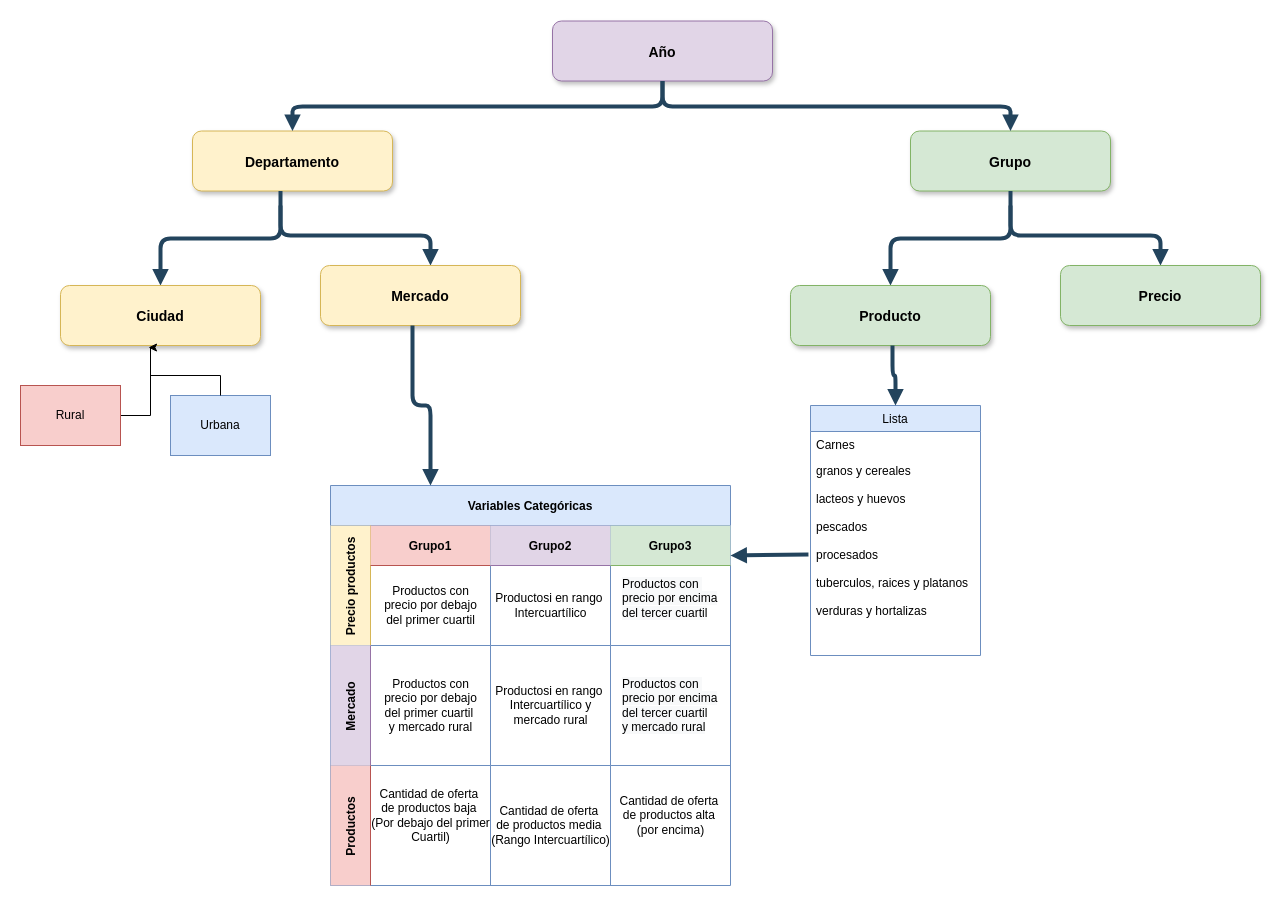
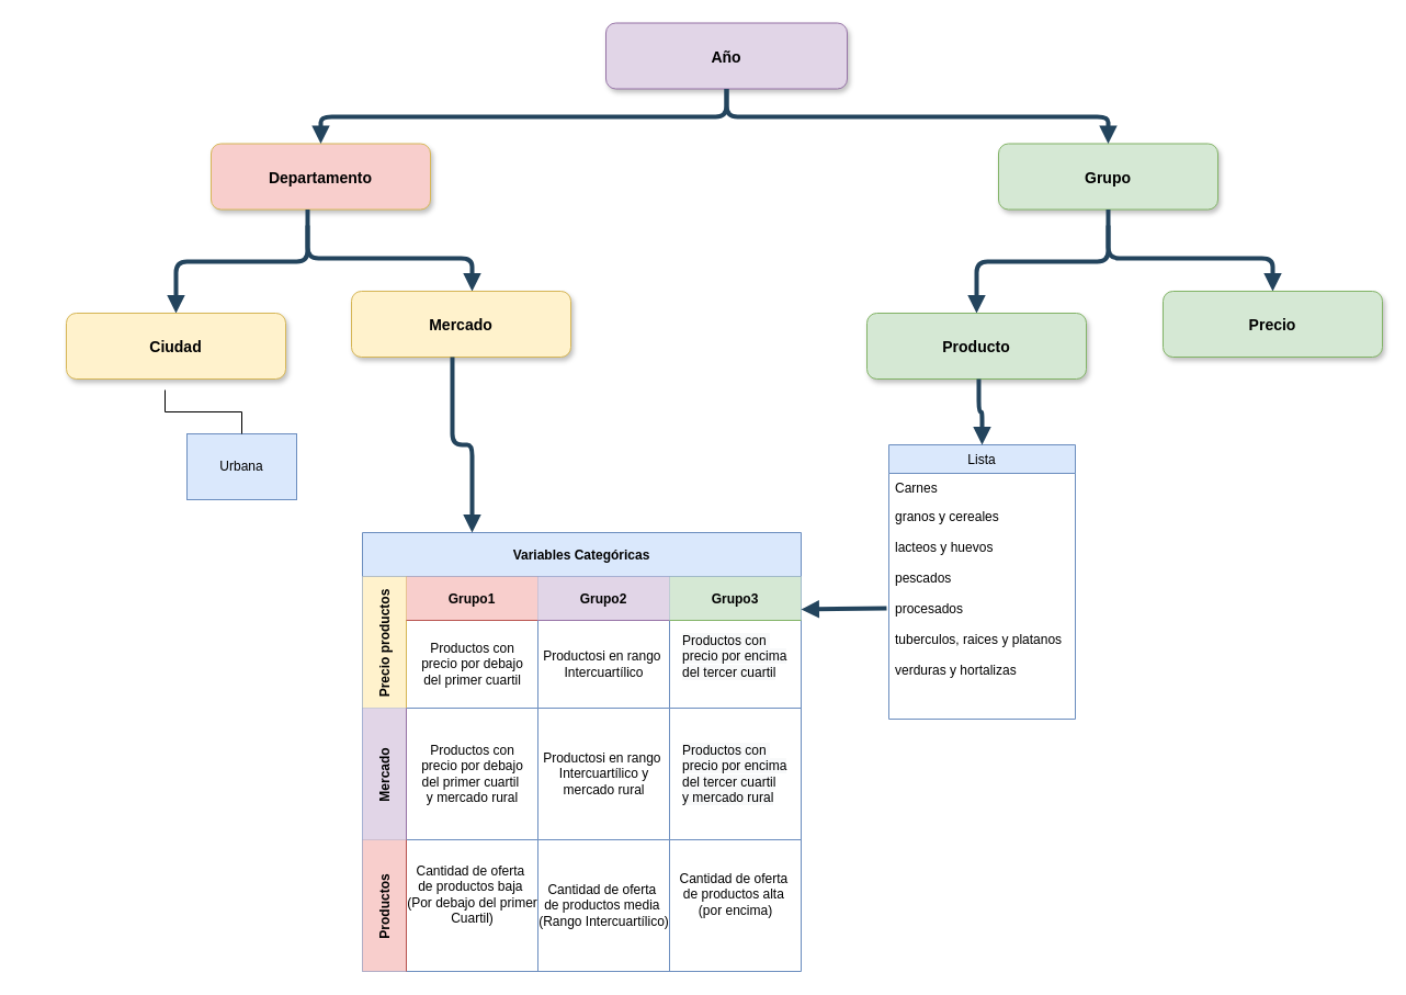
- <mxCell id="3" value="Departamento" style="rounded=1;fillColor=#fff2cc;strokeColor=#d6b656;shadow=1;fontStyle=1;fontSize=14;" parent="1" vertex="1"><mxGeometry x="192" y="130.5" width="200" height="60" as="geometry" /></mxCell>
+ <mxCell id="3" value="Departamento" style="rounded=1;fillColor=#f8cecc;strokeColor=#d6b656;shadow=1;fontStyle=1;fontSize=14;" parent="1" vertex="1"><mxGeometry x="192" y="130.5" width="200" height="60" as="geometry" /></mxCell>
- <mxCell id="16" style="edgeStyle=orthogonalEdgeStyle;rounded=0;orthogonalLoop=1;jettySize=auto;html=1;entryX=0.44;entryY=1.033;entryDx=0;entryDy=0;entryPerimeter=0;" parent="1" source="17" target="10" edge="1"><mxGeometry relative="1" as="geometry"><mxPoint x="150" y="355" as="targetPoint" /><Array as="points"><mxPoint x="150" y="415" /><mxPoint x="150" y="347" /></Array></mxGeometry></mxCell>
- <mxCell id="17" value="Rural" style="whiteSpace=wrap;html=1;align=center;verticalAlign=middle;treeFolding=1;treeMoving=1;newEdgeStyle={&quot;edgeStyle&quot;:&quot;elbowEdgeStyle&quot;,&quot;startArrow&quot;:&quot;none&quot;,&quot;endArrow&quot;:&quot;none&quot;};fillColor=#f8cecc;strokeColor=#b85450;" parent="1" vertex="1"><mxGeometry x="20" y="385" width="100" height="60" as="geometry" /></mxCell>
